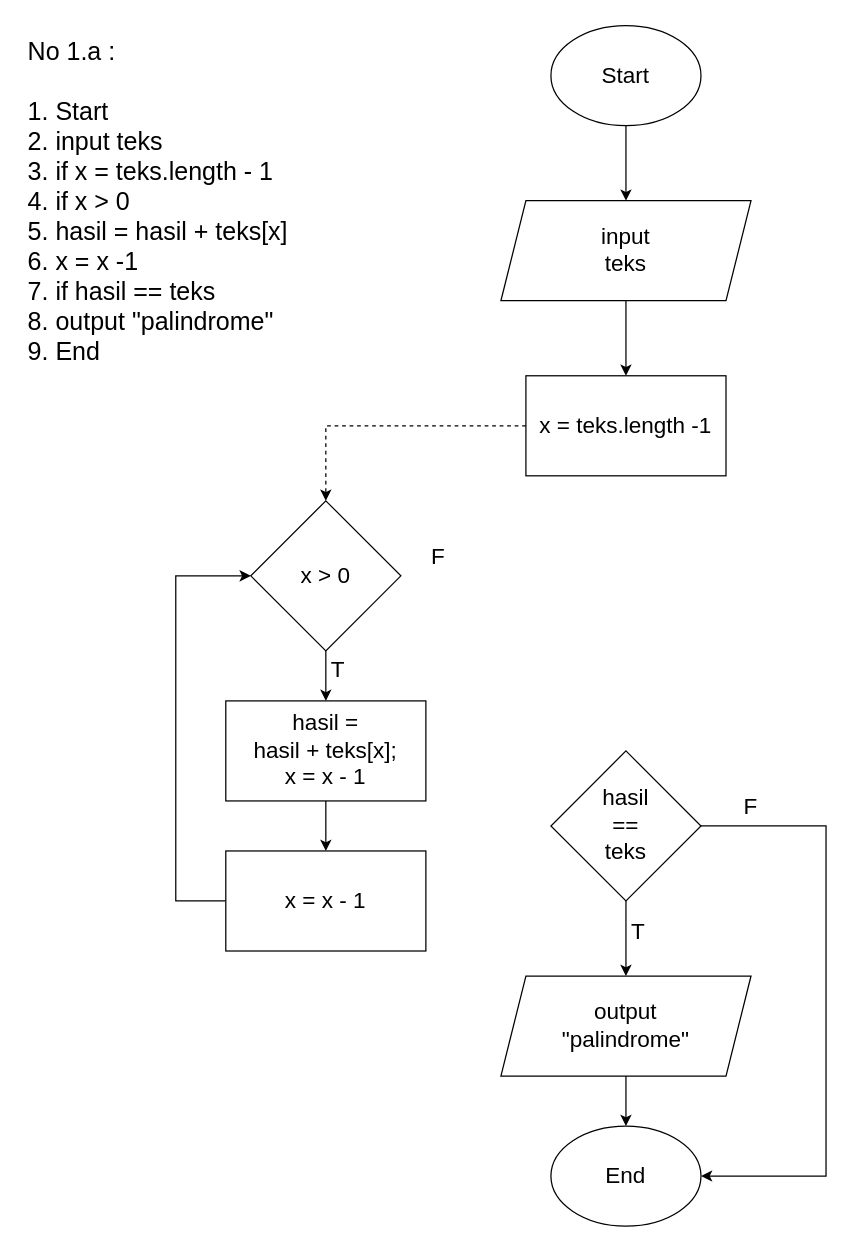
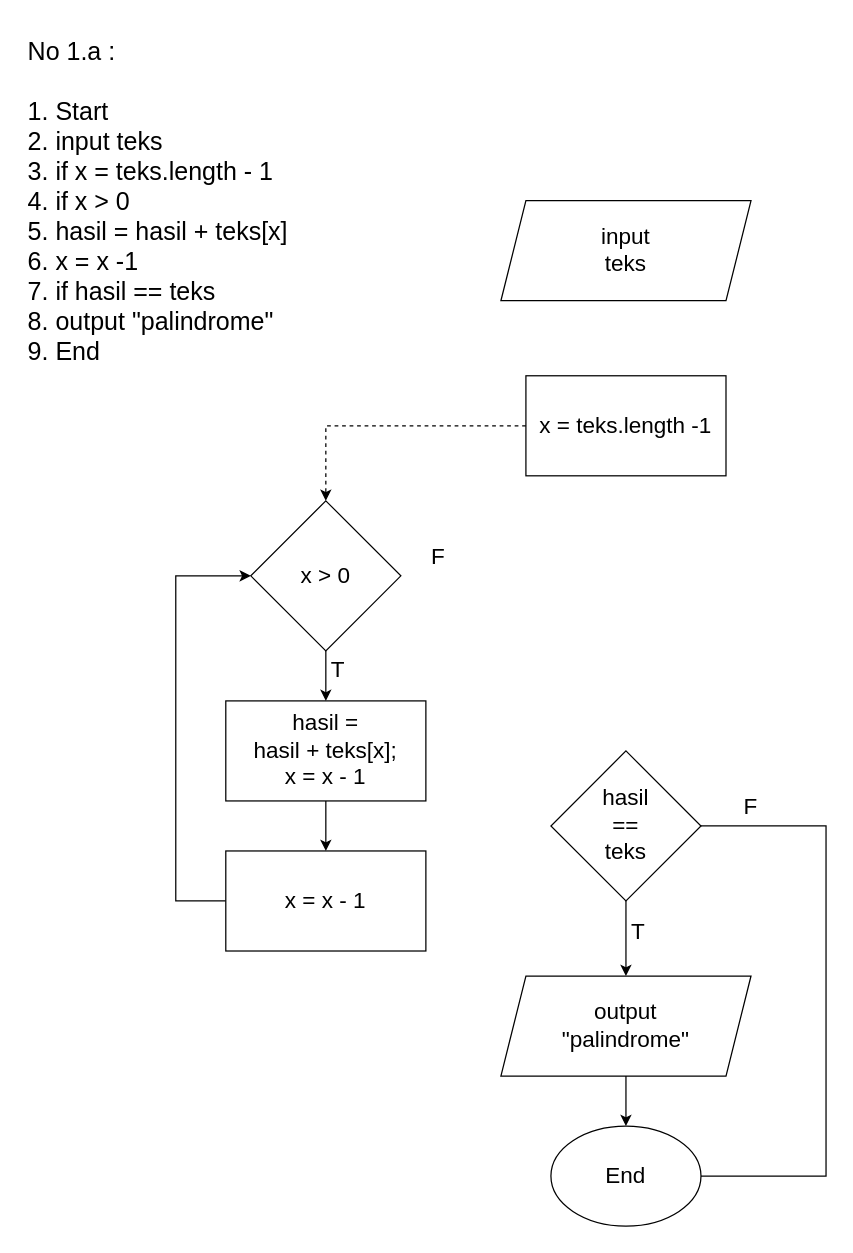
- <mxCell id="4" value="Start" style="ellipse;whiteSpace=wrap;html=1;fontSize=18;" parent="1" vertex="1"><mxGeometry x="440" y="20" width="120" height="80" as="geometry" /></mxCell>
- <mxCell id="3" value="" style="edgeStyle=orthogonalEdgeStyle;rounded=0;orthogonalLoop=1;jettySize=auto;html=1;fontSize=18;" parent="1" source="4" target="6" edge="1"><mxGeometry relative="1" as="geometry" /></mxCell>
- <mxCell id="5" value="" style="edgeStyle=orthogonalEdgeStyle;rounded=0;orthogonalLoop=1;jettySize=auto;html=1;fontSize=18;" parent="1" source="6" target="8" edge="1"><mxGeometry relative="1" as="geometry" /></mxCell>
- <mxCell id="19" value="" style="endArrow=classic;html=1;rounded=0;fontSize=18;exitX=1;exitY=0.5;exitDx=0;exitDy=0;entryX=1;entryY=0.5;entryDx=0;entryDy=0;" parent="1" source="14" target="15" edge="1"><mxGeometry width="50" height="50" relative="1" as="geometry"><mxPoint x="520" y="560" as="sourcePoint" /><mxPoint x="570" y="510" as="targetPoint" /><Array as="points"><mxPoint x="660" y="660" /><mxPoint x="660" y="940" /></Array></mxGeometry></mxCell>
+ <mxCell id="19" value="" style="endArrow=none;html=1;rounded=0;fontSize=18;exitX=1;exitY=0.5;exitDx=0;exitDy=0;entryX=1;entryY=0.5;entryDx=0;entryDy=0;" parent="1" source="14" target="15" edge="1"><mxGeometry width="50" height="50" relative="1" as="geometry"><mxPoint x="520" y="560" as="sourcePoint" /><mxPoint x="570" y="510" as="targetPoint" /><Array as="points"><mxPoint x="660" y="660" /><mxPoint x="660" y="940" /></Array></mxGeometry></mxCell>
